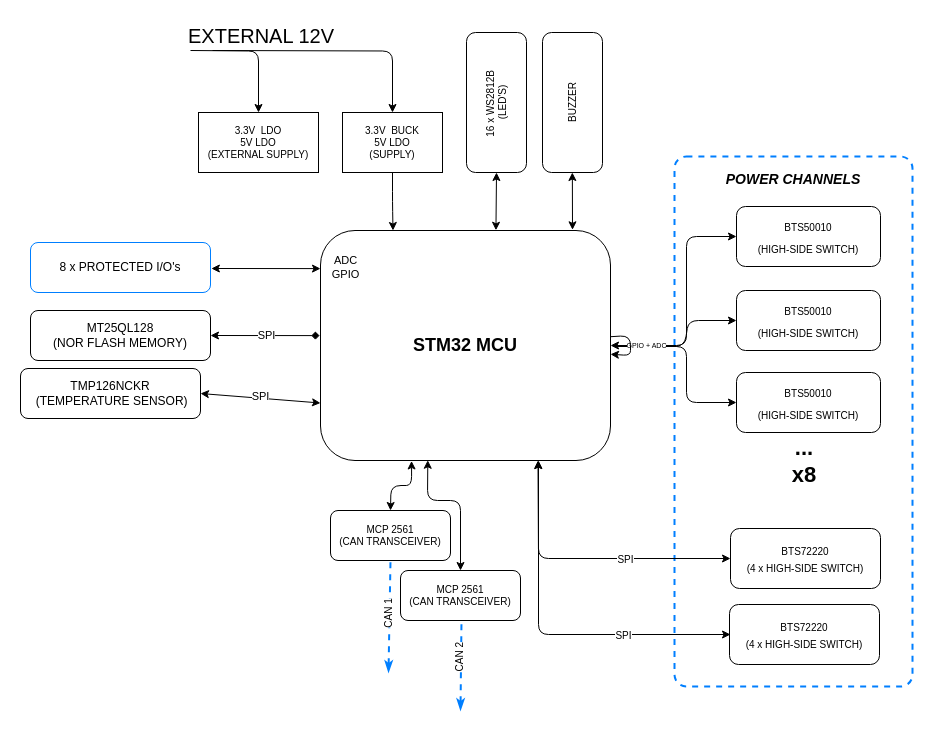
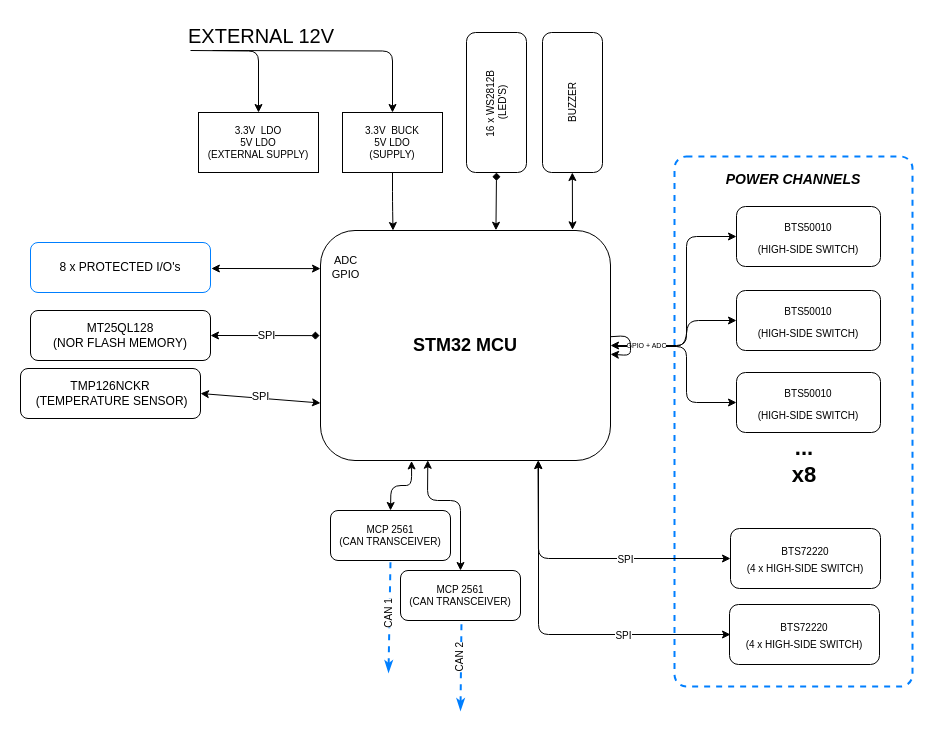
- <mxCell id="17" value="" style="endArrow=classic;startArrow=classic;html=1;fontSize=10;entryX=1;entryY=0.5;entryDx=0;entryDy=0;exitX=0.605;exitY=-0.001;exitDx=0;exitDy=0;exitPerimeter=0;" parent="1" source="3" target="16" edge="1"><mxGeometry width="50" height="50" relative="1" as="geometry"><mxPoint x="484" y="230" as="sourcePoint" /><mxPoint x="534" y="180" as="targetPoint" /></mxGeometry></mxCell>
+ <mxCell id="17" value="" style="endArrow=diamond;startArrow=classic;html=1;fontSize=10;entryX=1;entryY=0.5;entryDx=0;entryDy=0;exitX=0.605;exitY=-0.001;exitDx=0;exitDy=0;exitPerimeter=0;" parent="1" source="3" target="16" edge="1"><mxGeometry width="50" height="50" relative="1" as="geometry"><mxPoint x="484" y="230" as="sourcePoint" /><mxPoint x="534" y="180" as="targetPoint" /></mxGeometry></mxCell>
